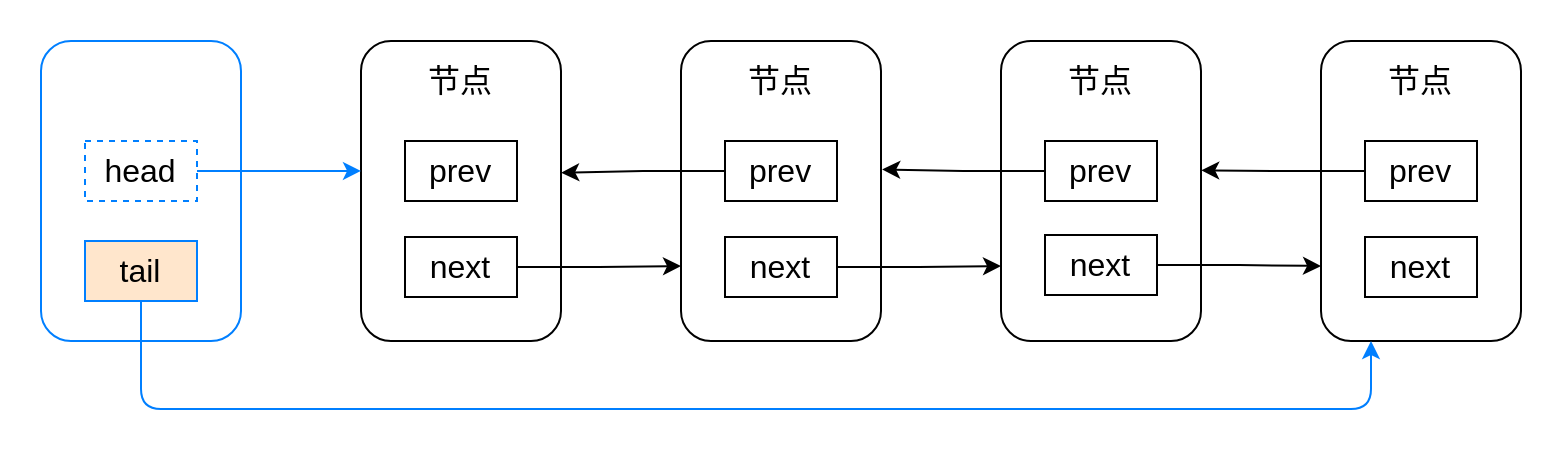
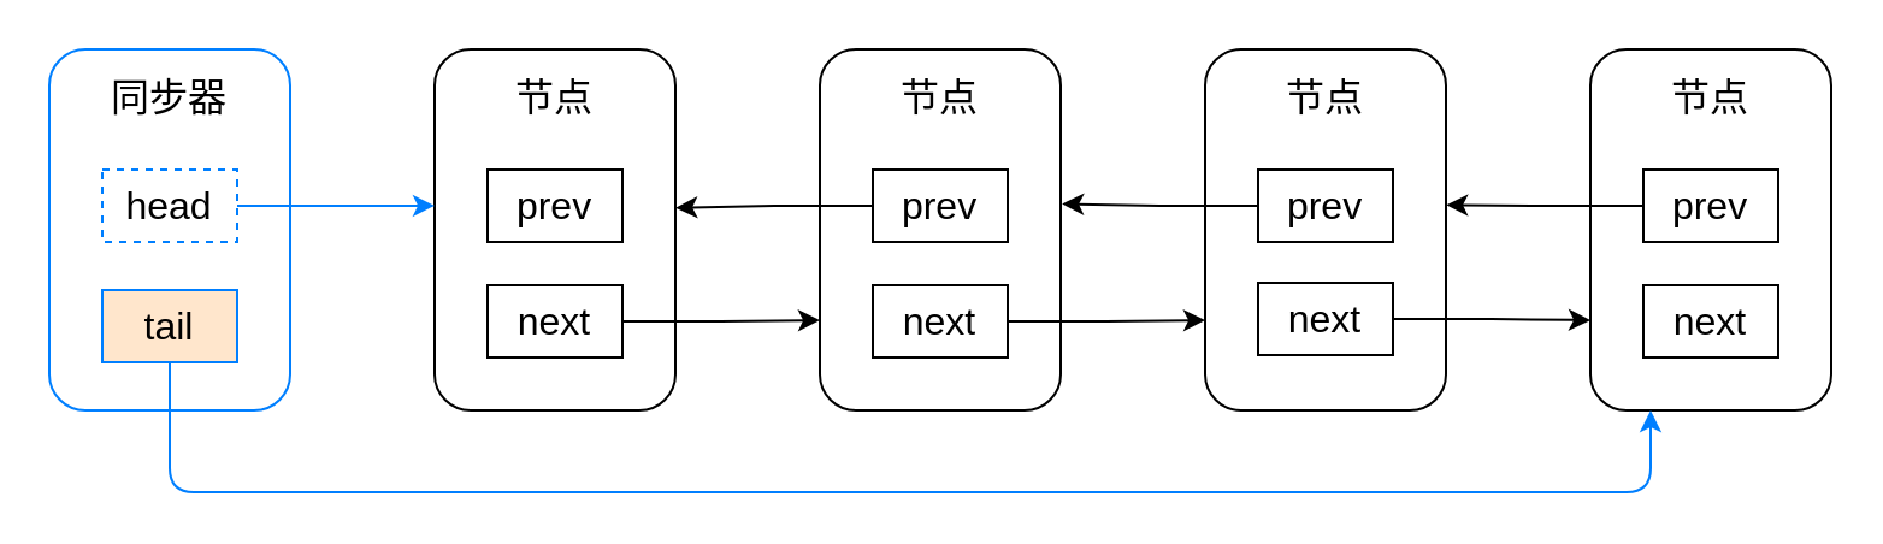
+ <mxCell id="4" value="同步器" style="text;html=1;strokeColor=none;fillColor=none;align=center;verticalAlign=middle;whiteSpace=wrap;rounded=0;fontSize=16;" parent="2" vertex="1"><mxGeometry x="10" y="10" width="80" height="20" as="geometry" /></mxCell>
